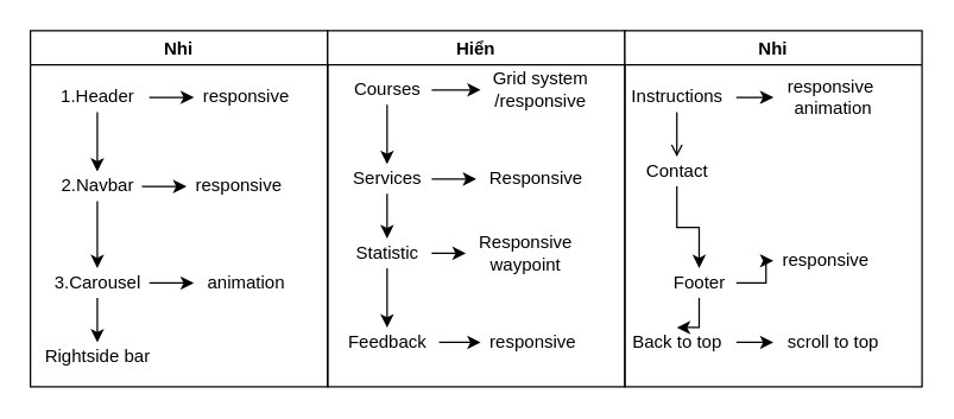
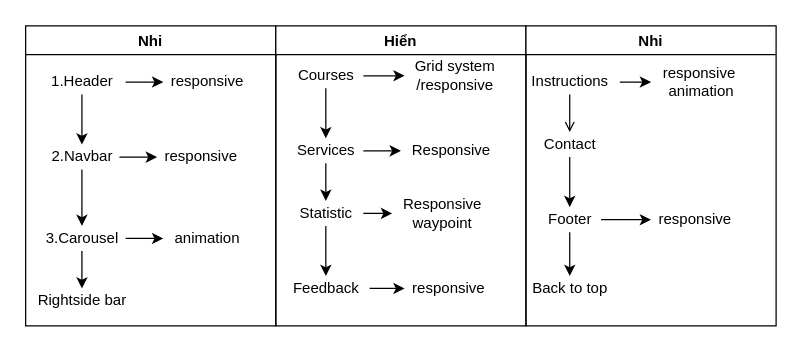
- <mxCell id="36" value="Footer" style="text;html=1;align=center;verticalAlign=middle;resizable=0;points=[];autosize=1;strokeColor=none;" vertex="1" parent="1"><mxGeometry x="445" y="180" width="50" height="20" as="geometry" /></mxCell>
+ <mxCell id="36" value="Footer" style="text;html=1;align=center;verticalAlign=middle;resizable=0;points=[];autosize=1;strokeColor=none;" vertex="1" parent="1"><mxGeometry x="430" y="165" width="50" height="20" as="geometry" /></mxCell>
- <mxCell id="45" value="" style="edgeStyle=orthogonalEdgeStyle;rounded=0;orthogonalLoop=1;jettySize=auto;html=1;" edge="1" parent="1" source="21" target="44"><mxGeometry relative="1" as="geometry" /></mxCell>
- <mxCell id="44" value="scroll to top" style="text;html=1;align=center;verticalAlign=middle;resizable=0;points=[];autosize=1;strokeColor=none;" vertex="1" parent="1"><mxGeometry x="520" y="220" width="80" height="20" as="geometry" /></mxCell>
